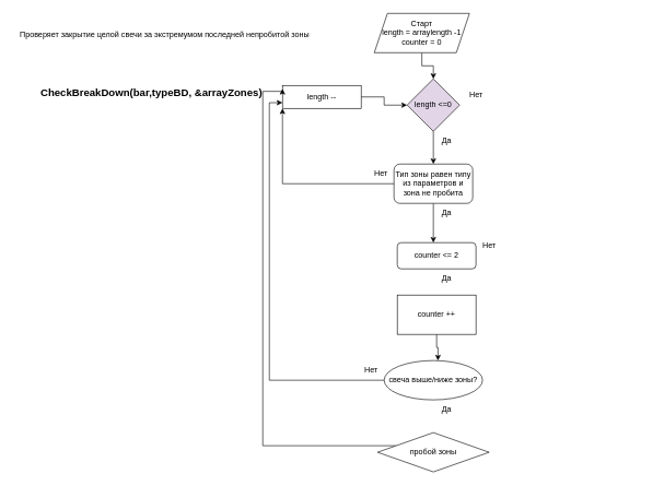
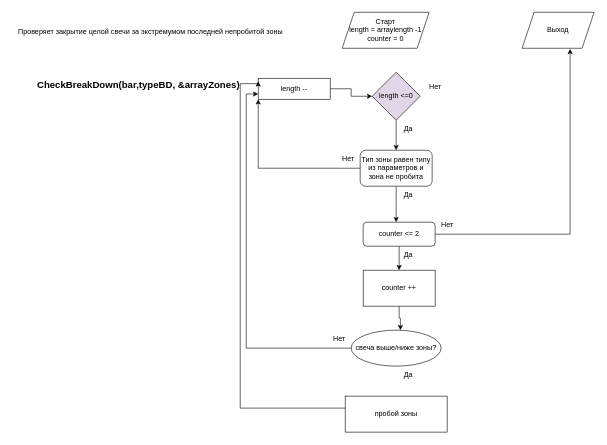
+ <mxCell id="25" value="Выход" style="shape=parallelogram;perimeter=parallelogramPerimeter;whiteSpace=wrap;html=1;fixedSize=1;fontSize=12;" parent="1" vertex="1"><mxGeometry x="870" y="20" width="120" height="60" as="geometry" /></mxCell>
+ <mxCell id="21" style="edgeStyle=orthogonalEdgeStyle;rounded=0;orthogonalLoop=1;jettySize=auto;html=1;fontSize=12;entryX=0.667;entryY=1.017;entryDx=0;entryDy=0;entryPerimeter=0;" parent="1" source="23" target="25" edge="1"><mxGeometry relative="1" as="geometry"><Array as="points"><mxPoint x="950" y="390" /><mxPoint x="950" y="81" /></Array></mxGeometry></mxCell>
- <mxCell id="4" style="edgeStyle=orthogonalEdgeStyle;rounded=0;orthogonalLoop=1;jettySize=auto;html=1;entryX=0.5;entryY=0;entryDx=0;entryDy=0;fontSize=12;" parent="1" source="5" target="6" edge="1"><mxGeometry relative="1" as="geometry" /></mxCell>
+ <mxCell id="22" style="edgeStyle=orthogonalEdgeStyle;rounded=0;orthogonalLoop=1;jettySize=auto;html=1;entryX=0.5;entryY=0;entryDx=0;entryDy=0;fontSize=12;" parent="1" source="23" target="28" edge="1"><mxGeometry relative="1" as="geometry" /></mxCell>
- <mxCell id="20" value="пробой зоны" style="rhombus;whiteSpace=wrap;html=1;fontSize=12;" parent="1" vertex="1"><mxGeometry x="575" y="660" width="170" height="60" as="geometry" /></mxCell>
+ <mxCell id="20" value="пробой зоны" style="rounded=0;whiteSpace=wrap;html=1;fontSize=12;" parent="1" vertex="1"><mxGeometry x="575" y="660" width="170" height="60" as="geometry" /></mxCell>
